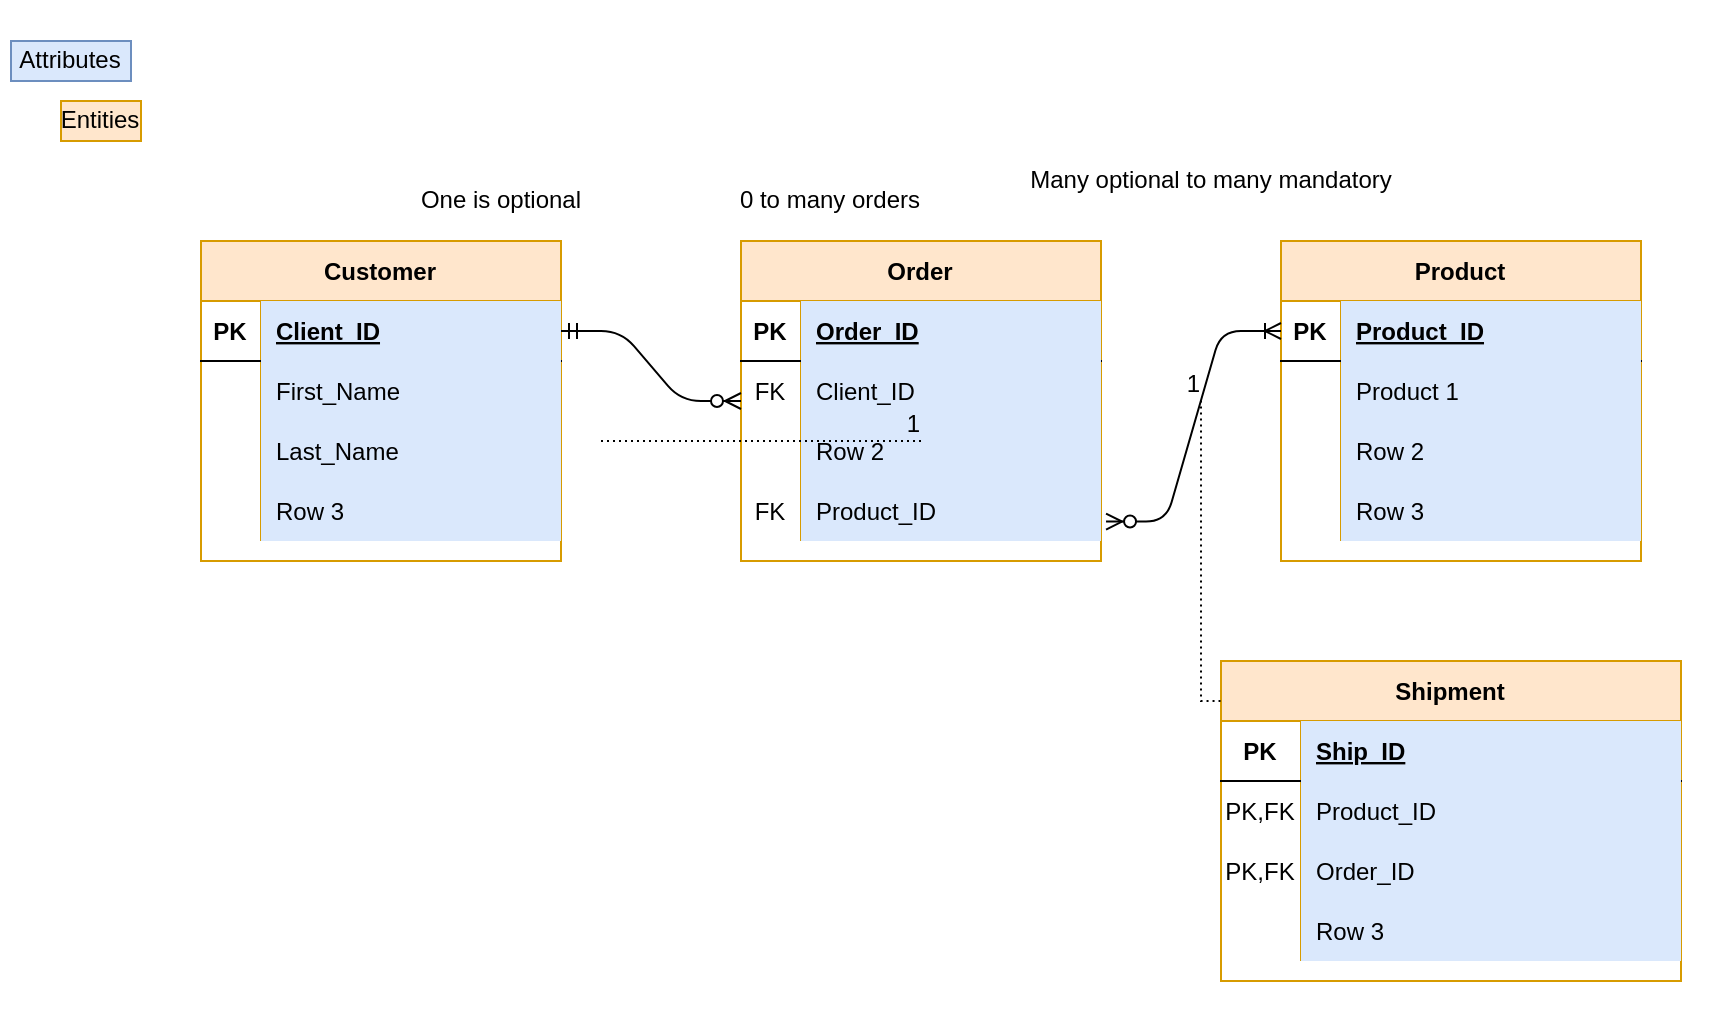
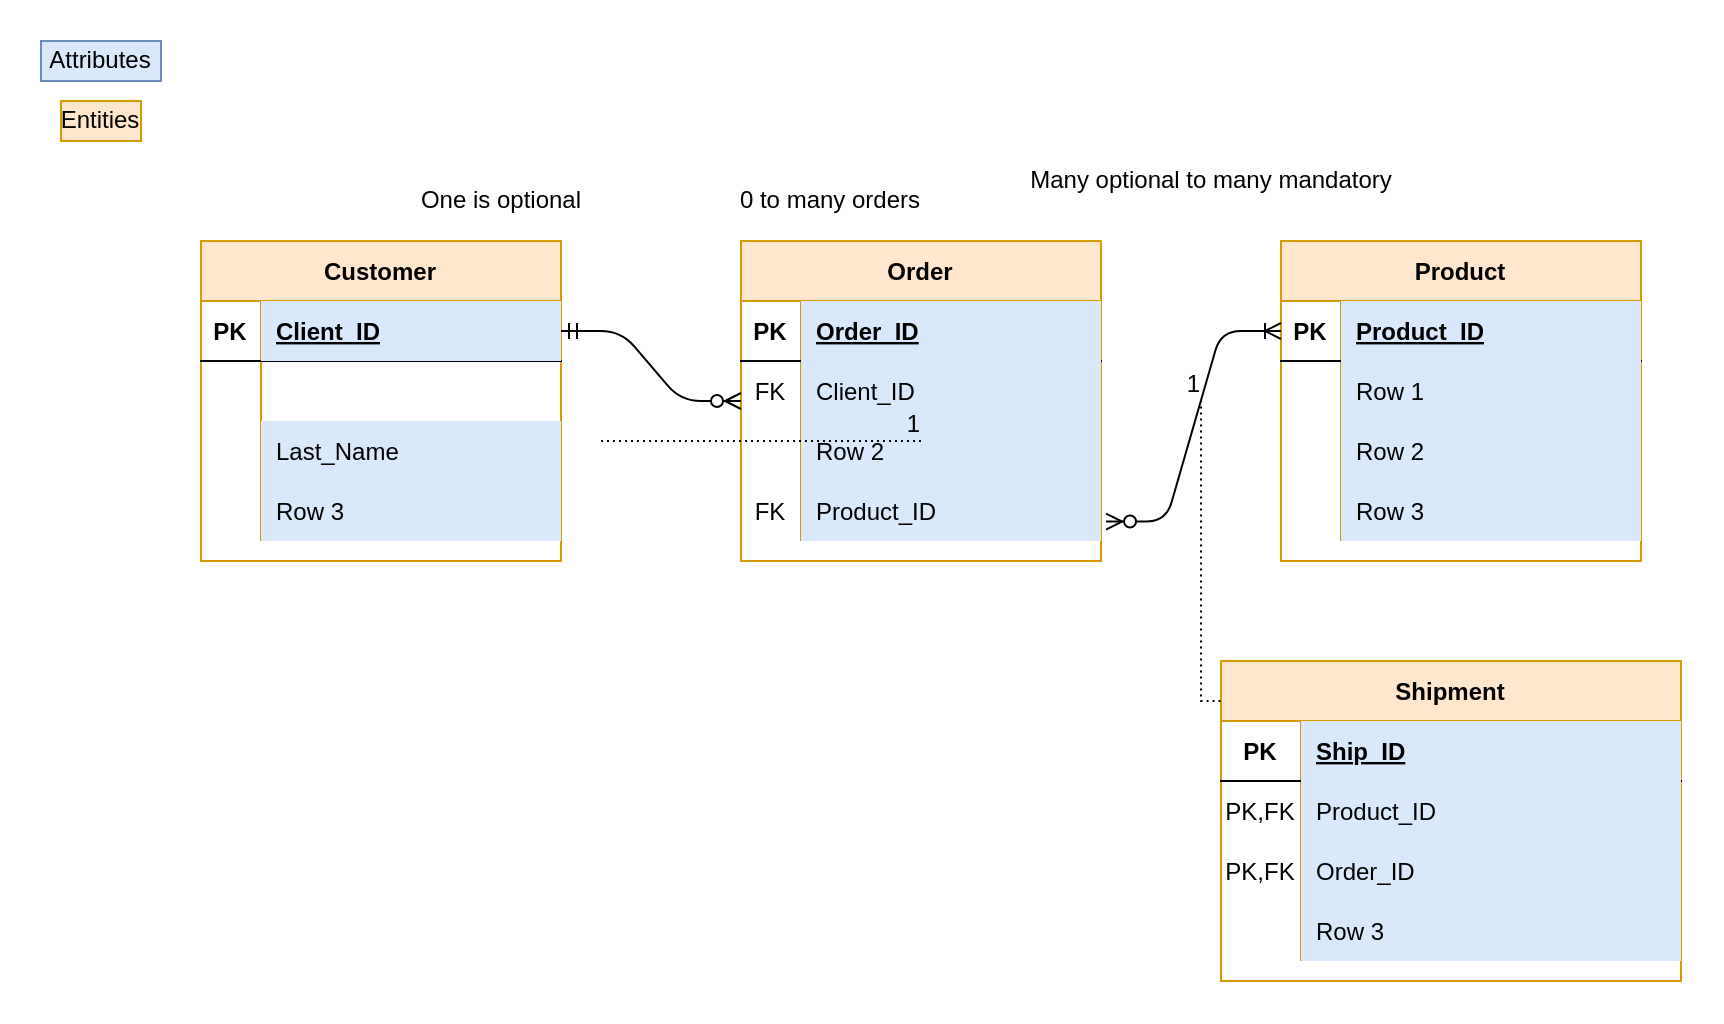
- <mxCell id="42" value="Attributes" style="text;html=1;strokeColor=#6c8ebf;fillColor=#dae8fc;align=center;verticalAlign=middle;whiteSpace=wrap;rounded=0;" vertex="1" parent="1"><mxGeometry x="5" y="20" width="60" height="20" as="geometry" /></mxCell>
+ <mxCell id="42" value="Attributes" style="text;html=1;strokeColor=#6c8ebf;fillColor=#dae8fc;align=center;verticalAlign=middle;whiteSpace=wrap;rounded=0;" vertex="1" parent="1"><mxGeometry x="20" y="20" width="60" height="20" as="geometry" /></mxCell>
- <mxCell id="34" value="First_Name" style="shape=partialRectangle;connectable=0;fillColor=#dae8fc;top=0;left=0;bottom=0;right=0;align=left;spacingLeft=6;overflow=hidden;strokeColor=#6c8ebf;" vertex="1" parent="32"><mxGeometry x="30" width="150" height="30" as="geometry" /></mxCell>
- <mxCell id="21" value="Product 1" style="shape=partialRectangle;connectable=0;fillColor=#dae8fc;top=0;left=0;bottom=0;right=0;align=left;spacingLeft=6;overflow=hidden;strokeColor=#6c8ebf;" vertex="1" parent="19"><mxGeometry x="30" width="150" height="30" as="geometry" /></mxCell>
+ <mxCell id="21" value="Row 1" style="shape=partialRectangle;connectable=0;fillColor=#dae8fc;top=0;left=0;bottom=0;right=0;align=left;spacingLeft=6;overflow=hidden;strokeColor=#6c8ebf;" vertex="1" parent="19"><mxGeometry x="30" width="150" height="30" as="geometry" /></mxCell>
